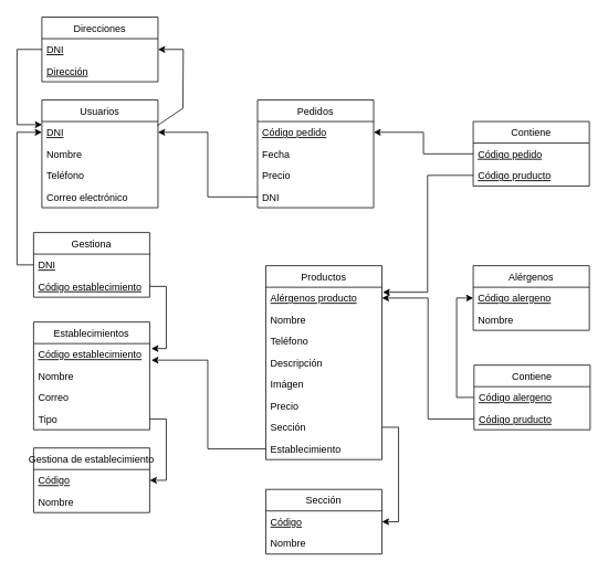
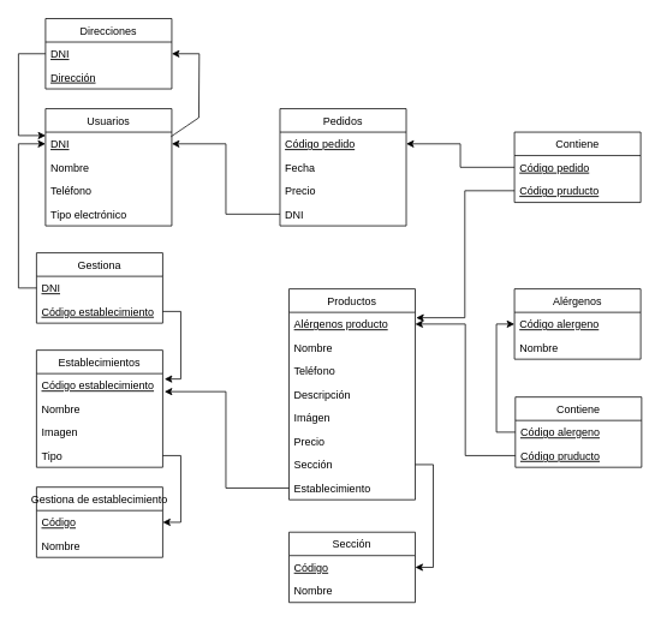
- <mxCell id="6" value="Correo electrónico" style="text;strokeColor=none;fillColor=none;align=left;verticalAlign=top;spacingLeft=4;spacingRight=4;overflow=hidden;rotatable=0;points=[[0,0.5],[1,0.5]];portConstraint=eastwest;" vertex="1" parent="2"><mxGeometry y="104" width="140" height="26" as="geometry" /></mxCell>
+ <mxCell id="6" value="Tipo electrónico" style="text;strokeColor=none;fillColor=none;align=left;verticalAlign=top;spacingLeft=4;spacingRight=4;overflow=hidden;rotatable=0;points=[[0,0.5],[1,0.5]];portConstraint=eastwest;" vertex="1" parent="2"><mxGeometry y="104" width="140" height="26" as="geometry" /></mxCell>
- <mxCell id="16" value="Correo" style="text;strokeColor=none;fillColor=none;align=left;verticalAlign=top;spacingLeft=4;spacingRight=4;overflow=hidden;rotatable=0;points=[[0,0.5],[1,0.5]];portConstraint=eastwest;" vertex="1" parent="13"><mxGeometry y="78" width="140" height="26" as="geometry" /></mxCell>
+ <mxCell id="16" value="Imagen" style="text;strokeColor=none;fillColor=none;align=left;verticalAlign=top;spacingLeft=4;spacingRight=4;overflow=hidden;rotatable=0;points=[[0,0.5],[1,0.5]];portConstraint=eastwest;" vertex="1" parent="13"><mxGeometry y="78" width="140" height="26" as="geometry" /></mxCell>
